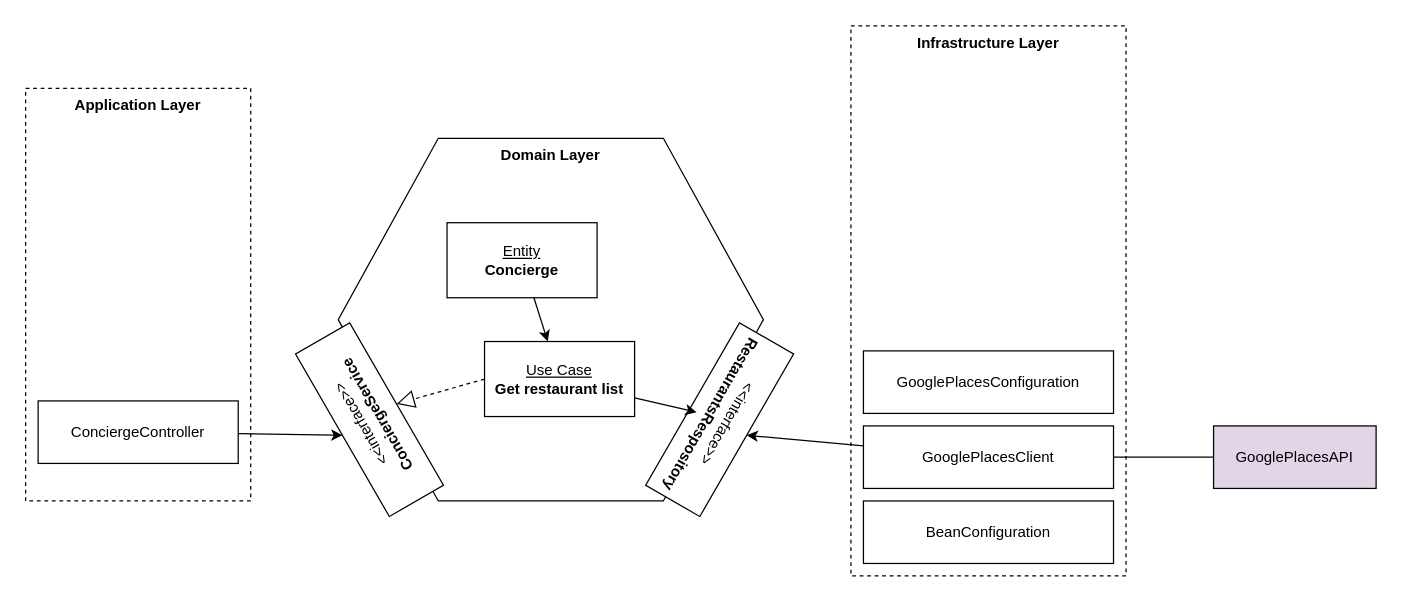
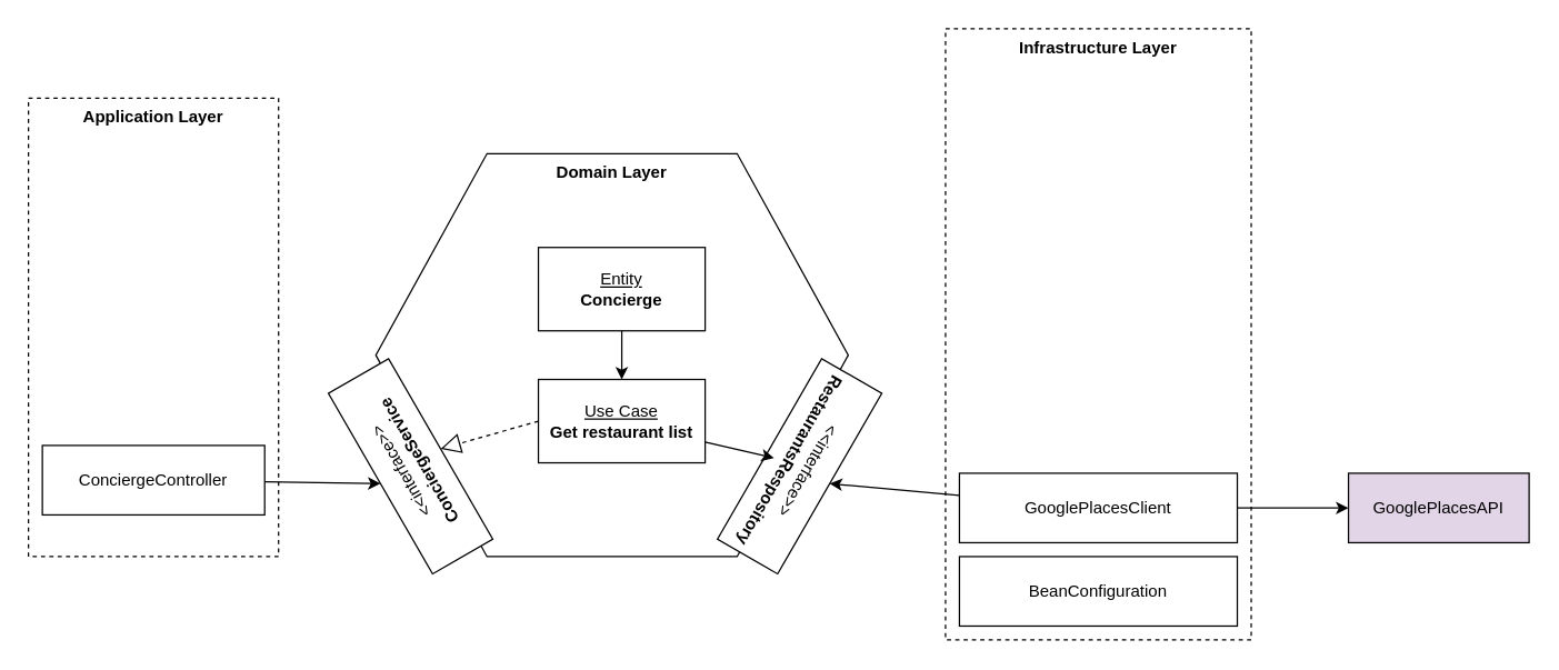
- <mxCell id="6" value="&lt;u&gt;Entity&lt;/u&gt;&lt;br&gt;&lt;b&gt;Concierge&lt;/b&gt;" style="rounded=0;whiteSpace=wrap;html=1;" parent="1" vertex="1"><mxGeometry x="357" y="177.5" width="120" height="60" as="geometry" /></mxCell>
+ <mxCell id="6" value="&lt;u&gt;Entity&lt;/u&gt;&lt;br&gt;&lt;b&gt;Concierge&lt;/b&gt;" style="rounded=0;whiteSpace=wrap;html=1;" parent="1" vertex="1"><mxGeometry x="387" y="177.5" width="120" height="60" as="geometry" /></mxCell>
- <mxCell id="15" value="GooglePlacesConfiguration" style="rounded=0;whiteSpace=wrap;html=1;" parent="1" vertex="1"><mxGeometry x="690" y="280" width="200" height="50" as="geometry" /></mxCell>
- <mxCell id="12" value="" style="edgeStyle=none;orthogonalLoop=1;jettySize=auto;html=1;fontColor=default;endArrow=none;" parent="1" source="14" target="17" edge="1"><mxGeometry relative="1" as="geometry" /></mxCell>
+ <mxCell id="12" value="" style="edgeStyle=none;orthogonalLoop=1;jettySize=auto;html=1;fontColor=default;" parent="1" source="14" target="17" edge="1"><mxGeometry relative="1" as="geometry" /></mxCell>
